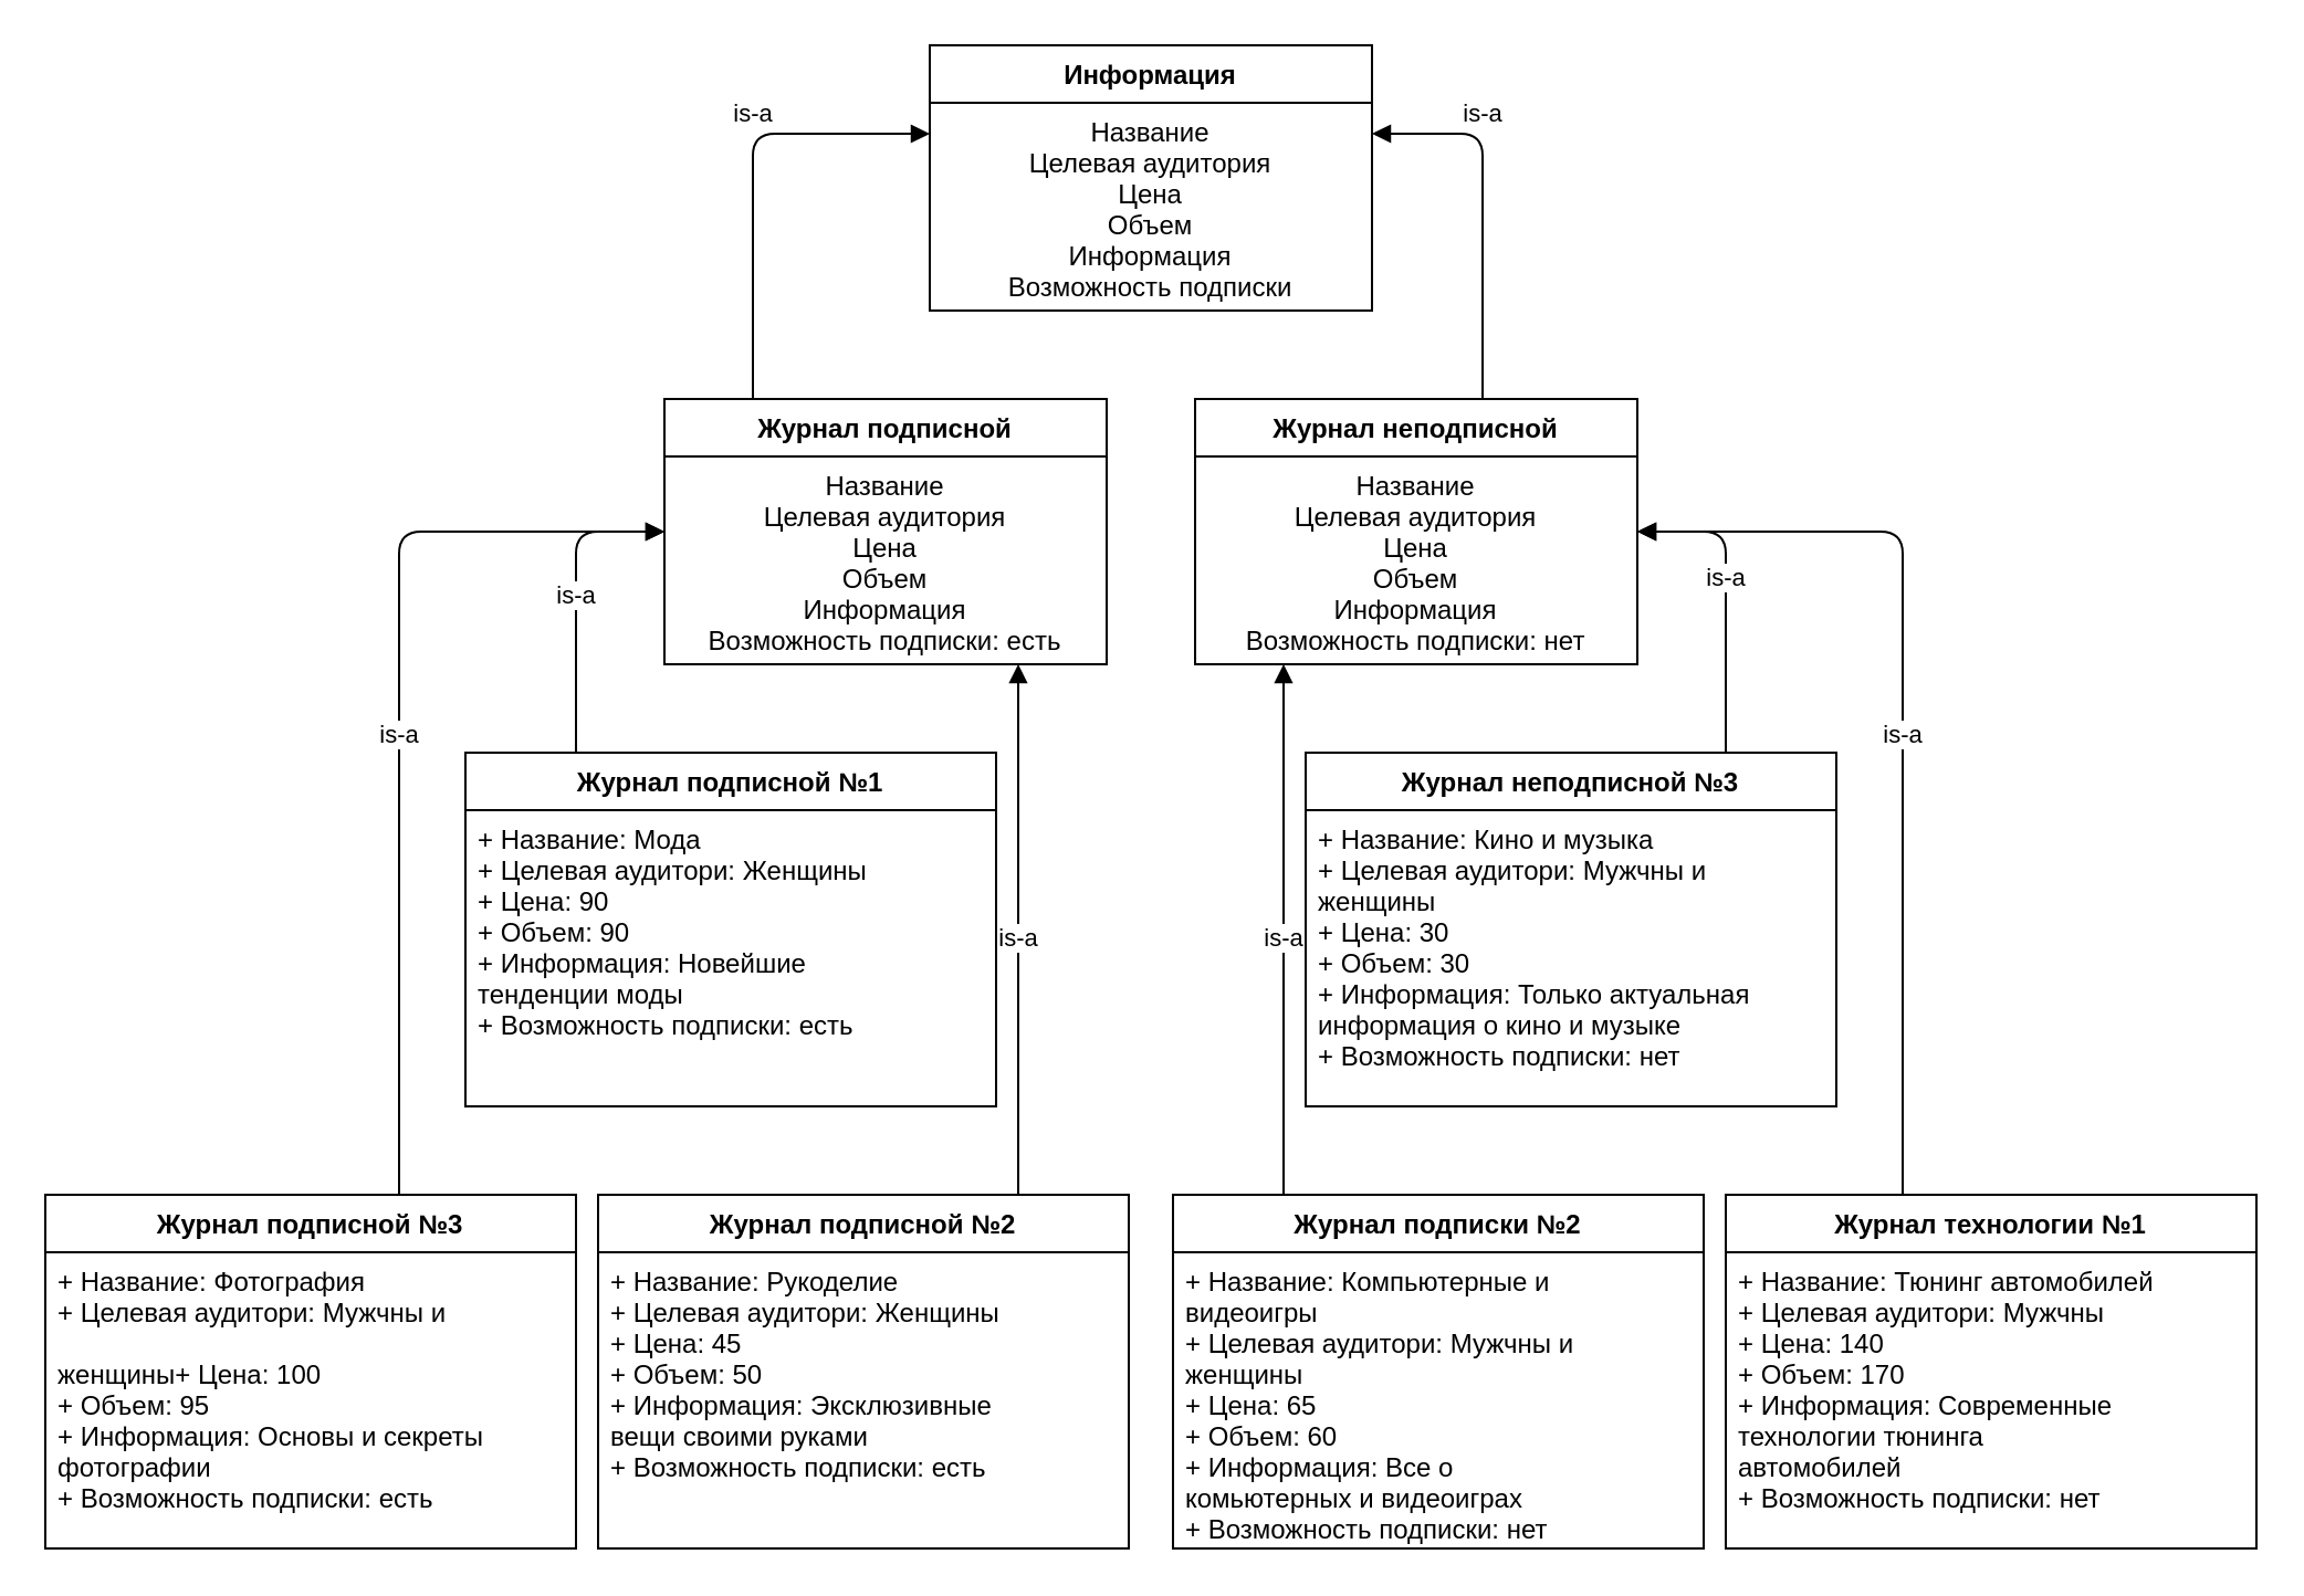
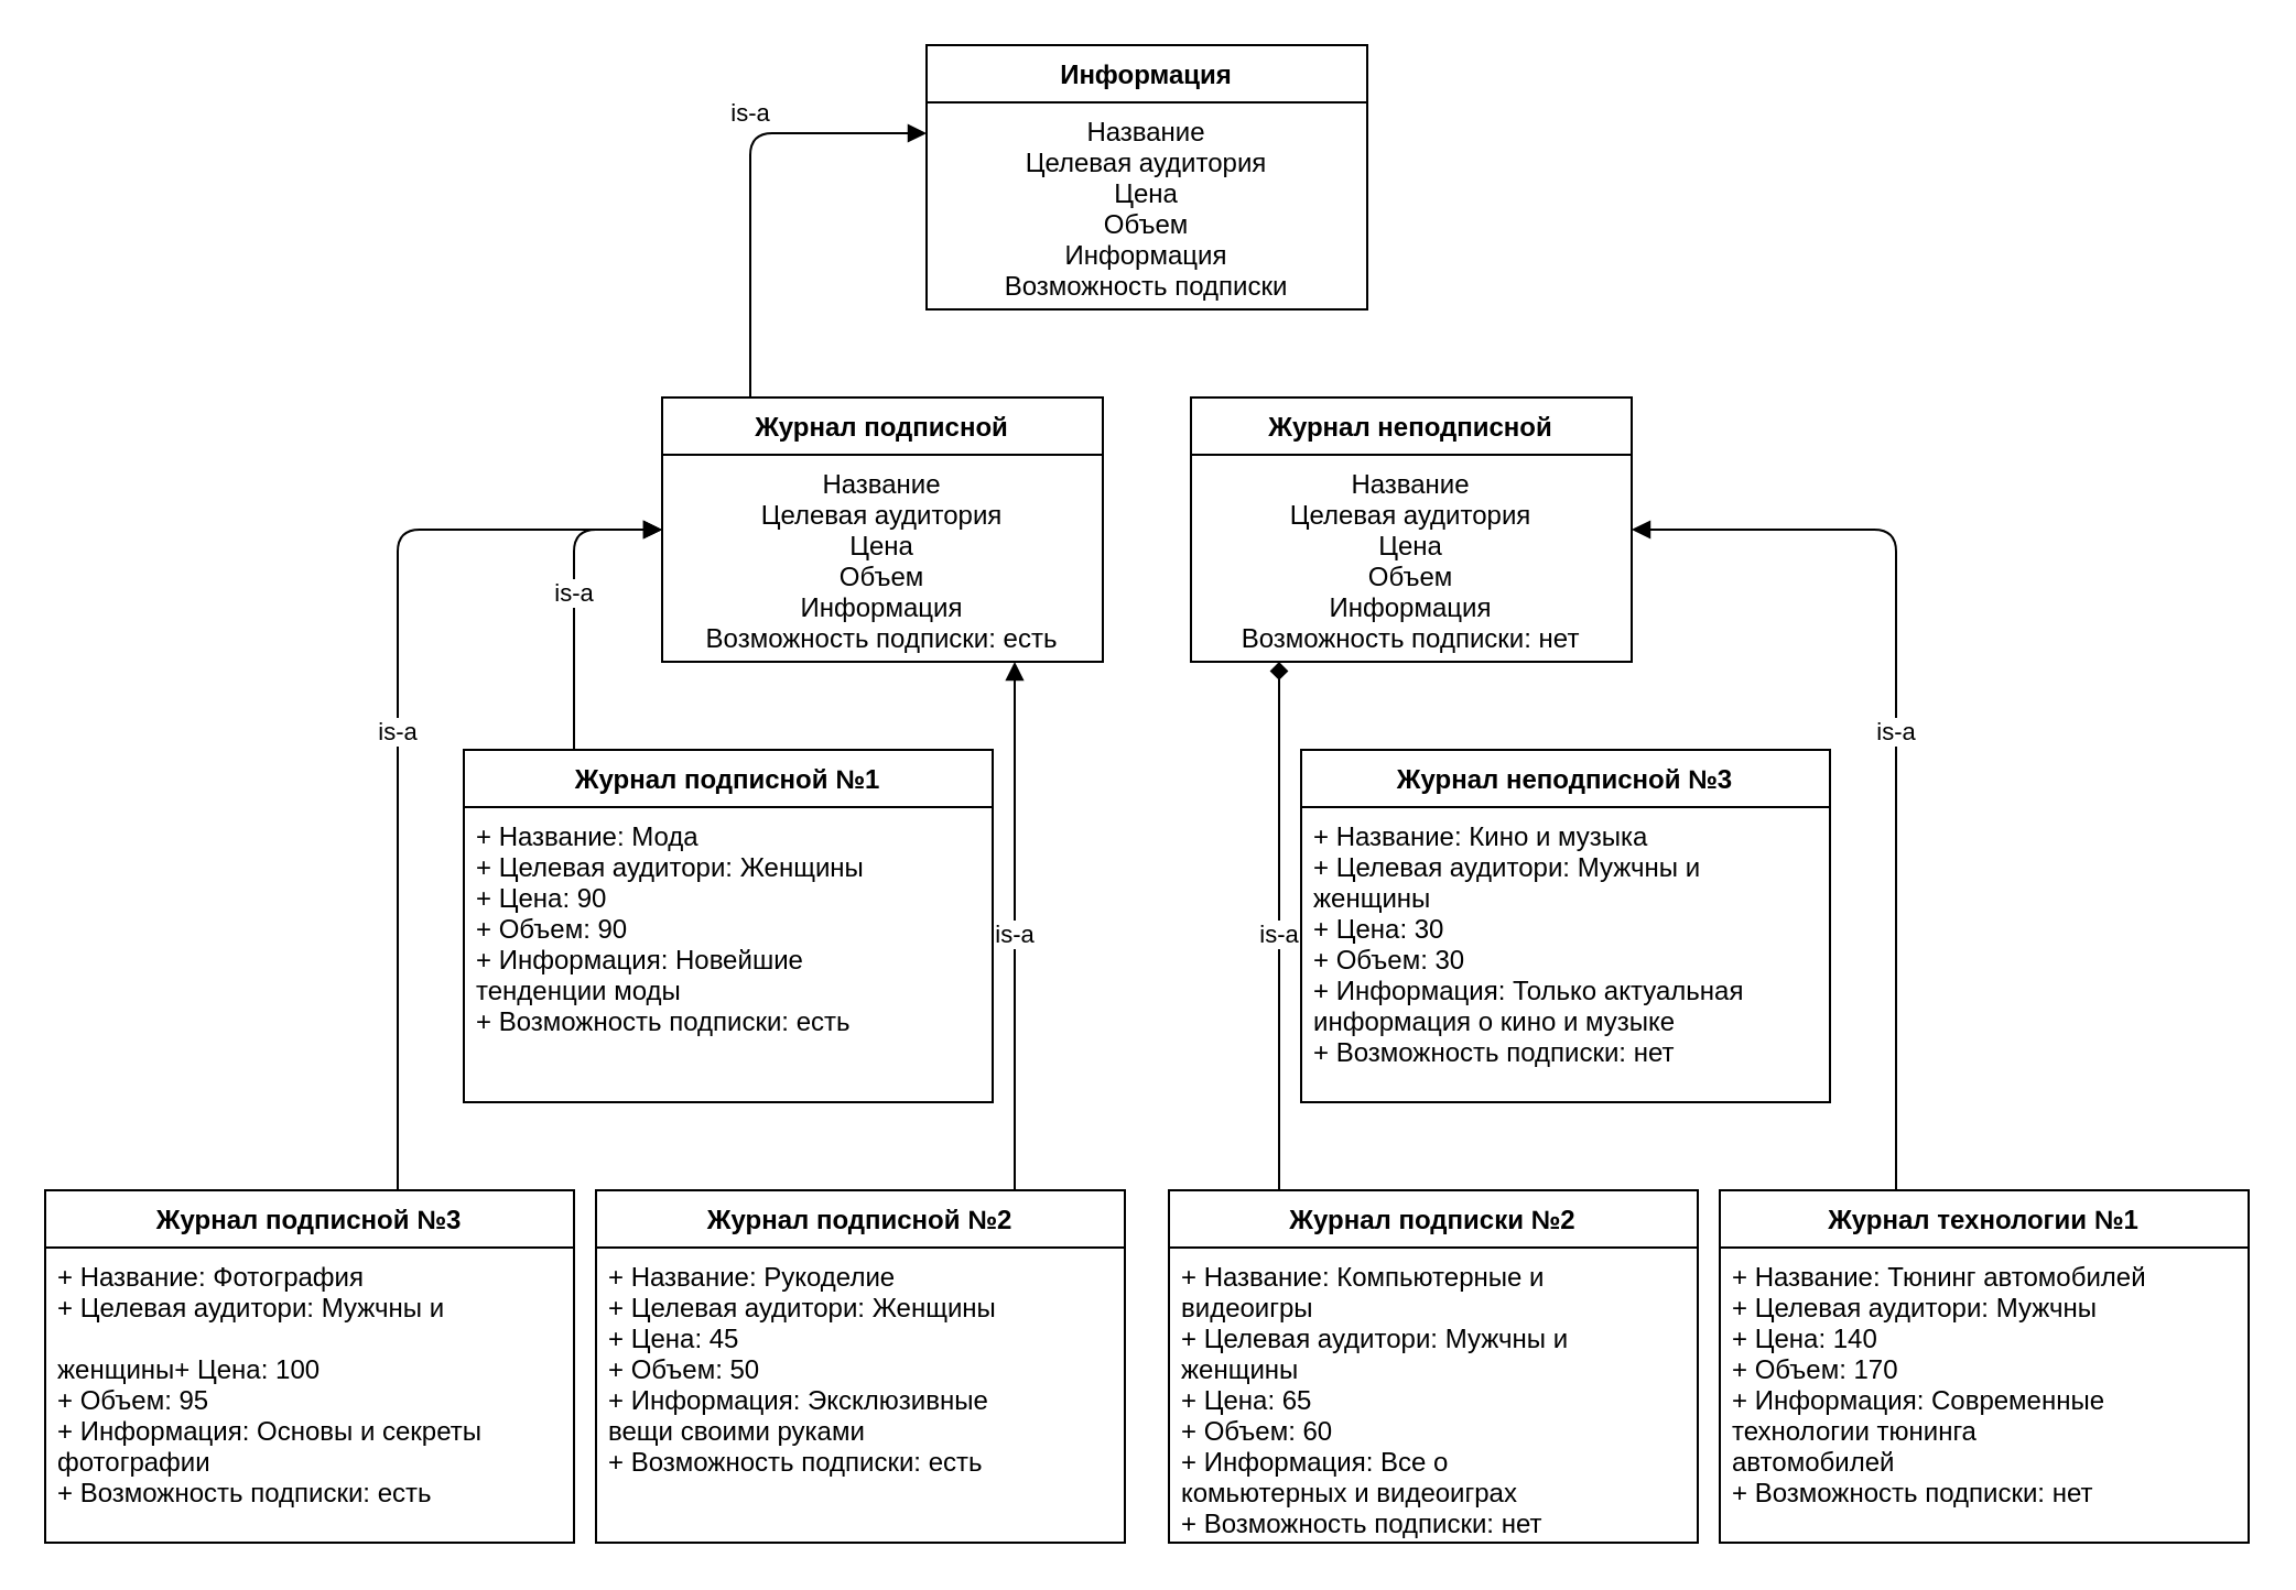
- <mxCell id="10" value="is-a" style="html=1;verticalAlign=bottom;endArrow=block;edgeStyle=elbowEdgeStyle;" edge="1" parent="1" source="6" target="2"><mxGeometry x="0.412" width="80" relative="1" as="geometry"><mxPoint x="470" y="190" as="sourcePoint" /><mxPoint x="541" y="150" as="targetPoint" /><Array as="points"><mxPoint x="670" y="60" /><mxPoint x="700" y="190" /><mxPoint x="541" y="180" /><mxPoint x="541" y="190" /></Array><mxPoint as="offset" /></mxGeometry></mxCell>
- <mxCell id="19" value="is-a" style="html=1;verticalAlign=bottom;endArrow=block;edgeStyle=elbowEdgeStyle;" edge="1" parent="1" source="17" target="6"><mxGeometry width="80" relative="1" as="geometry"><mxPoint x="830" y="350" as="sourcePoint" /><mxPoint x="750" y="250" as="targetPoint" /><Array as="points"><mxPoint x="780" y="240" /><mxPoint x="800" y="250" /><mxPoint x="800" y="150" /><mxPoint x="700" y="90" /><mxPoint x="730" y="220" /><mxPoint x="571" y="210" /><mxPoint x="571" y="220" /></Array><mxPoint as="offset" /></mxGeometry></mxCell>
- <mxCell id="16" value="is-a" style="html=1;verticalAlign=bottom;endArrow=block;edgeStyle=elbowEdgeStyle;" edge="1" parent="1" source="14" target="6"><mxGeometry x="-0.111" width="80" relative="1" as="geometry"><mxPoint x="830" y="140" as="sourcePoint" /><mxPoint x="750" y="250" as="targetPoint" /><Array as="points"><mxPoint x="580" y="390" /><mxPoint x="520" y="370" /><mxPoint x="810" y="410" /><mxPoint x="930" y="370" /><mxPoint x="810" y="330" /><mxPoint x="790" y="240" /><mxPoint x="790" y="140" /><mxPoint x="690" y="80" /><mxPoint x="720" y="210" /><mxPoint x="561" y="200" /><mxPoint x="561" y="210" /></Array><mxPoint as="offset" /></mxGeometry></mxCell>
+ <mxCell id="16" value="is-a" style="html=1;verticalAlign=bottom;endArrow=diamond;edgeStyle=elbowEdgeStyle;" edge="1" parent="1" source="14" target="6"><mxGeometry x="-0.111" width="80" relative="1" as="geometry"><mxPoint x="830" y="140" as="sourcePoint" /><mxPoint x="750" y="250" as="targetPoint" /><Array as="points"><mxPoint x="580" y="390" /><mxPoint x="520" y="370" /><mxPoint x="810" y="410" /><mxPoint x="930" y="370" /><mxPoint x="810" y="330" /><mxPoint x="790" y="240" /><mxPoint x="790" y="140" /><mxPoint x="690" y="80" /><mxPoint x="720" y="210" /><mxPoint x="561" y="200" /><mxPoint x="561" y="210" /></Array><mxPoint as="offset" /></mxGeometry></mxCell>
